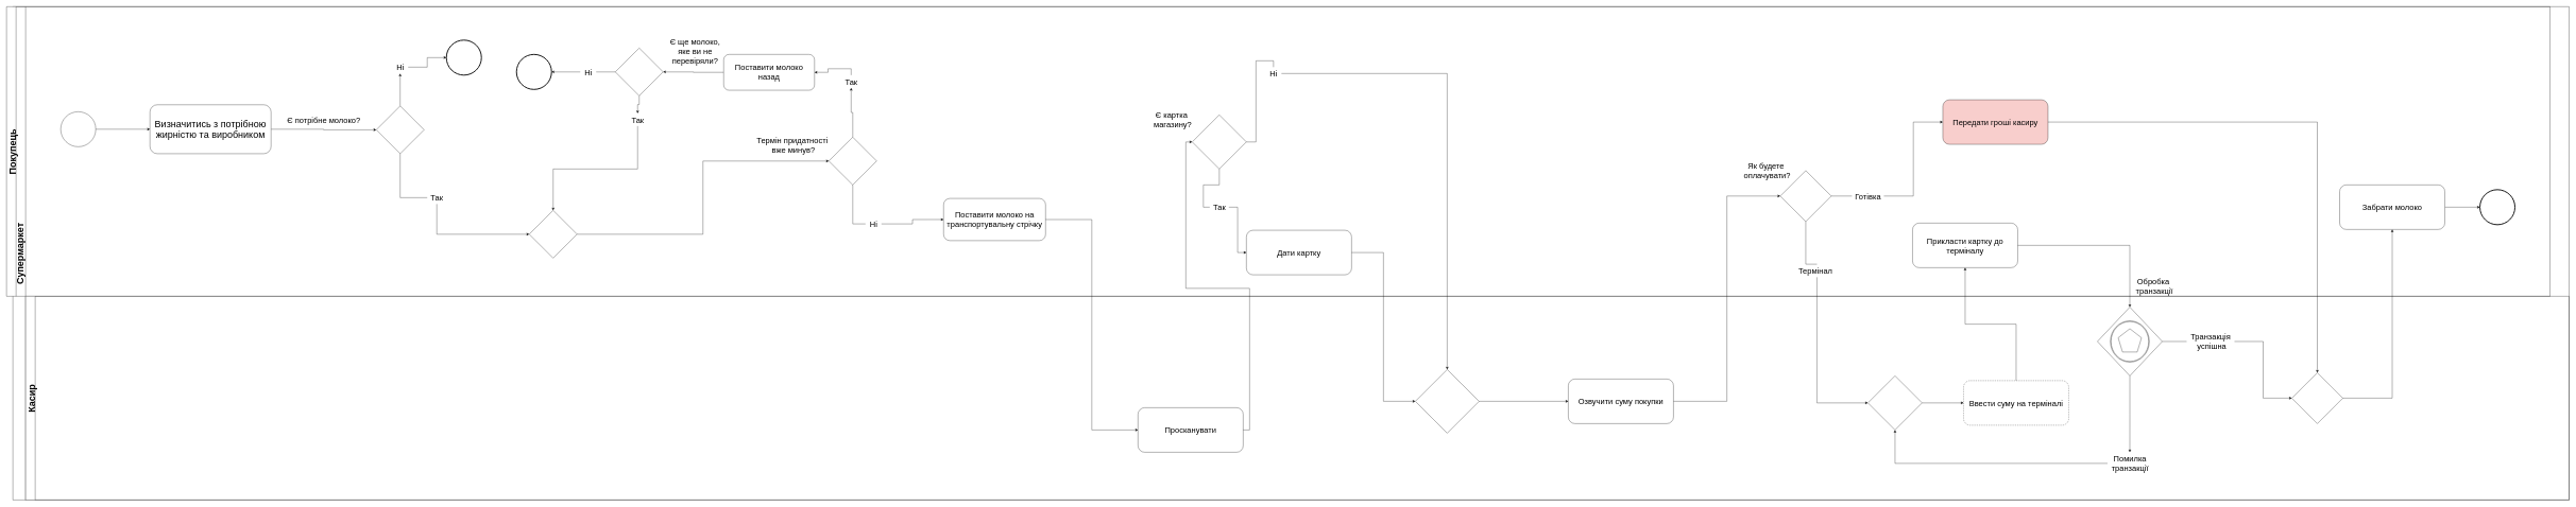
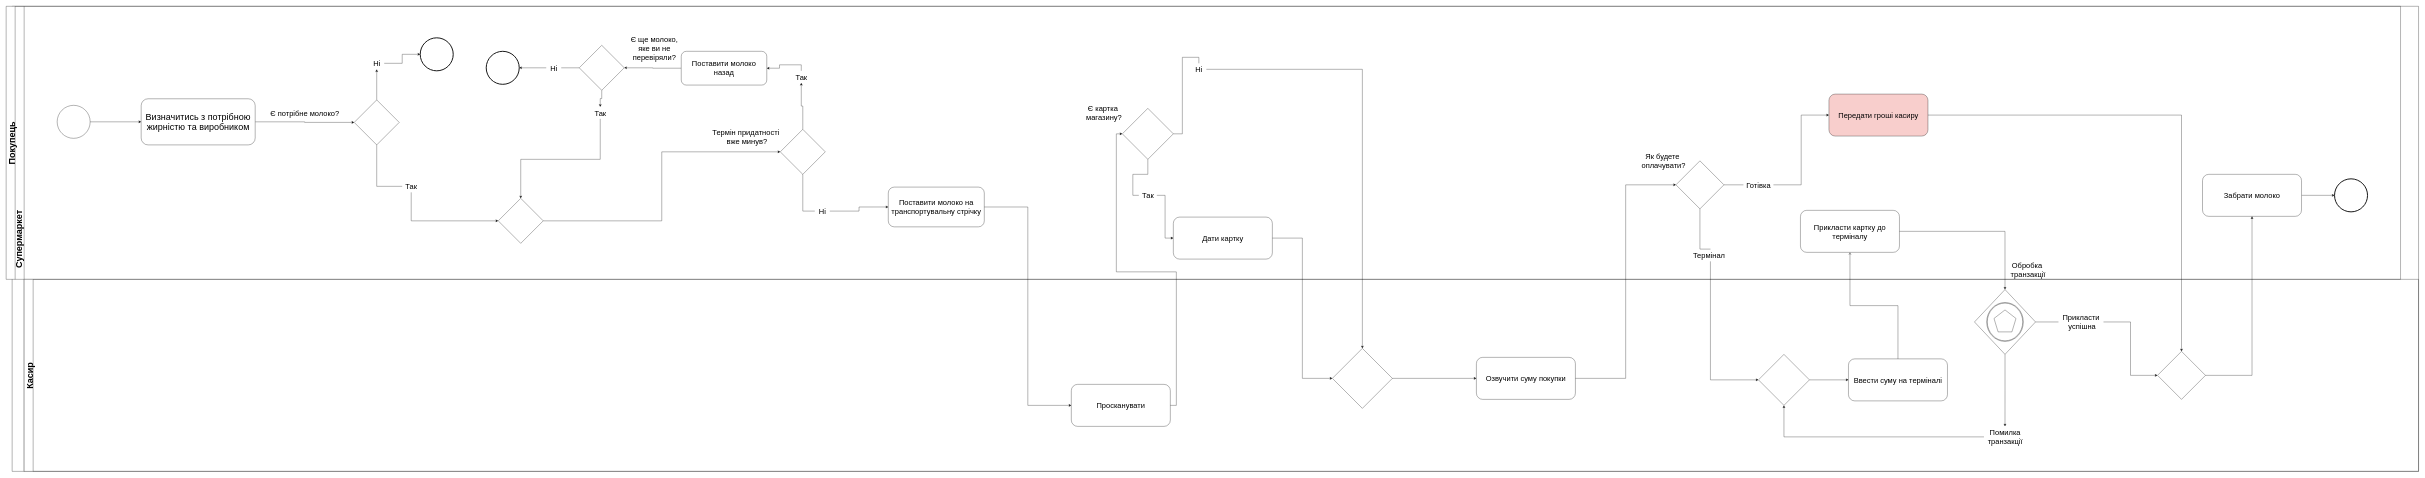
- <mxCell id="77" value="" style="edgeStyle=orthogonalEdgeStyle;rounded=0;orthogonalLoop=1;jettySize=auto;html=1;fontSize=25;" parent="2" source="65" target="28" edge="1"><mxGeometry relative="1" as="geometry" /></mxCell>
+ <mxCell id="77" value="" style="edgeStyle=orthogonalEdgeStyle;rounded=0;orthogonalLoop=1;jettySize=auto;html=1;fontSize=25;endArrow=open;" parent="2" source="65" target="28" edge="1"><mxGeometry relative="1" as="geometry" /></mxCell>
- <mxCell id="70" value="Транзакція&lt;br&gt;&amp;nbsp;успішна" style="text;html=1;align=center;verticalAlign=middle;resizable=0;points=[];autosize=1;strokeColor=none;fillColor=none;fontSize=25;" parent="60" vertex="1"><mxGeometry x="6780" y="107" width="150" height="70" as="geometry" /></mxCell>
+ <mxCell id="70" value="Прикласти&lt;br&gt;&amp;nbsp;успішна" style="text;html=1;align=center;verticalAlign=middle;resizable=0;points=[];autosize=1;strokeColor=none;fillColor=none;fontSize=25;" parent="60" vertex="1"><mxGeometry x="6780" y="107" width="150" height="70" as="geometry" /></mxCell>
- <mxCell id="65" value="Ввести суму на терміналі" style="rounded=1;whiteSpace=wrap;html=1;fontSize=25;dashed=1;" parent="60" vertex="1"><mxGeometry x="6080" y="265" width="330" height="140" as="geometry" /></mxCell>
+ <mxCell id="65" value="Ввести суму на терміналі" style="rounded=1;whiteSpace=wrap;html=1;fontSize=25;" parent="60" vertex="1"><mxGeometry x="6080" y="265" width="330" height="140" as="geometry" /></mxCell>
